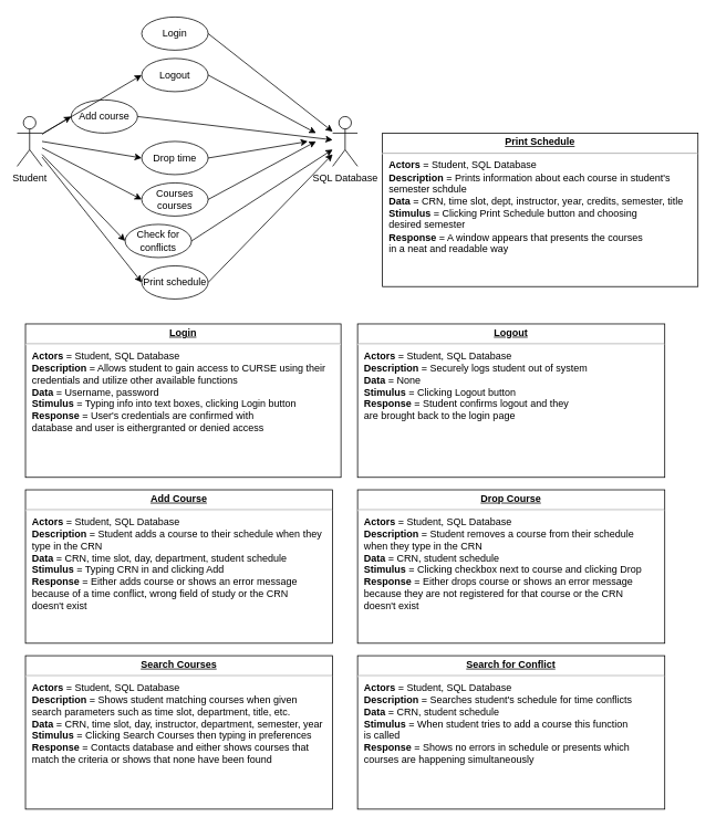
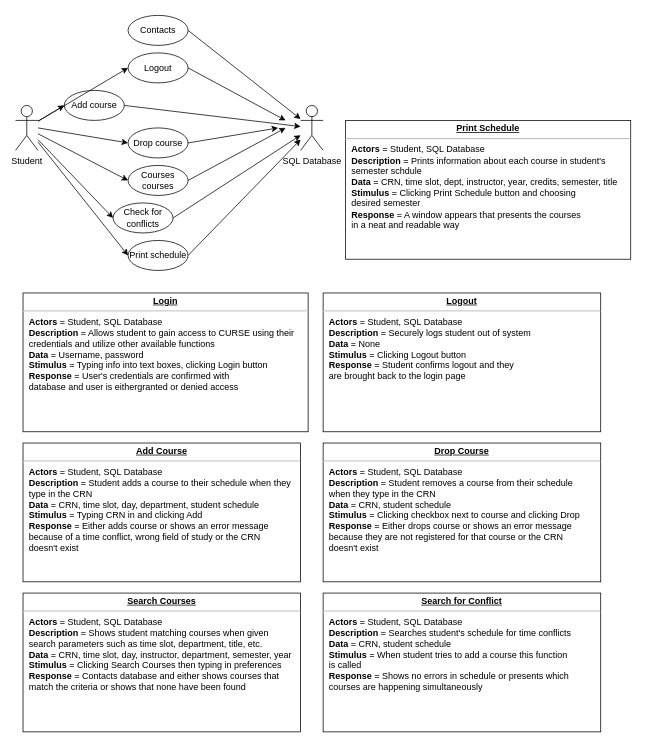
- <mxCell id="3" value="Login" style="ellipse;whiteSpace=wrap;html=1;" parent="1" vertex="1"><mxGeometry x="170" y="20" width="80" height="40" as="geometry" /></mxCell>
+ <mxCell id="3" value="Contacts" style="ellipse;whiteSpace=wrap;html=1;" parent="1" vertex="1"><mxGeometry x="170" y="20" width="80" height="40" as="geometry" /></mxCell>
- <mxCell id="24" value="Drop time" style="ellipse;whiteSpace=wrap;html=1;" parent="1" vertex="1"><mxGeometry x="170" y="170" width="80" height="40" as="geometry" /></mxCell>
+ <mxCell id="24" value="Drop course" style="ellipse;whiteSpace=wrap;html=1;" parent="1" vertex="1"><mxGeometry x="170" y="170" width="80" height="40" as="geometry" /></mxCell>
